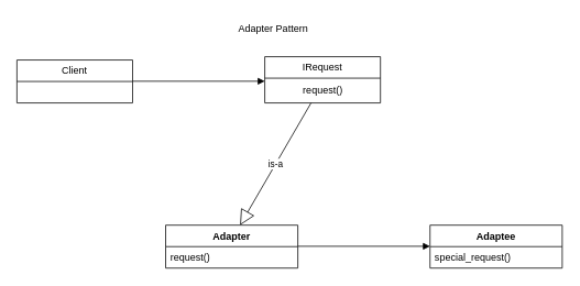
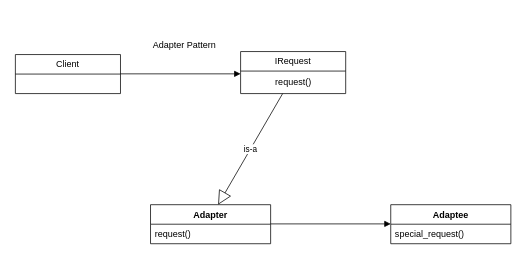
- <mxCell id="12" value="Adapter Pattern" style="text;html=1;align=center;verticalAlign=middle;resizable=0;points=[];autosize=1;strokeColor=none;fillColor=none;" vertex="1" parent="1"><mxGeometry x="275" y="20" width="110" height="30" as="geometry" /></mxCell>
+ <mxCell id="12" value="Adapter Pattern" style="text;html=1;align=center;verticalAlign=middle;resizable=0;points=[];autosize=1;strokeColor=none;fillColor=none;" vertex="1" parent="1"><mxGeometry x="190" y="45" width="110" height="30" as="geometry" /></mxCell>
